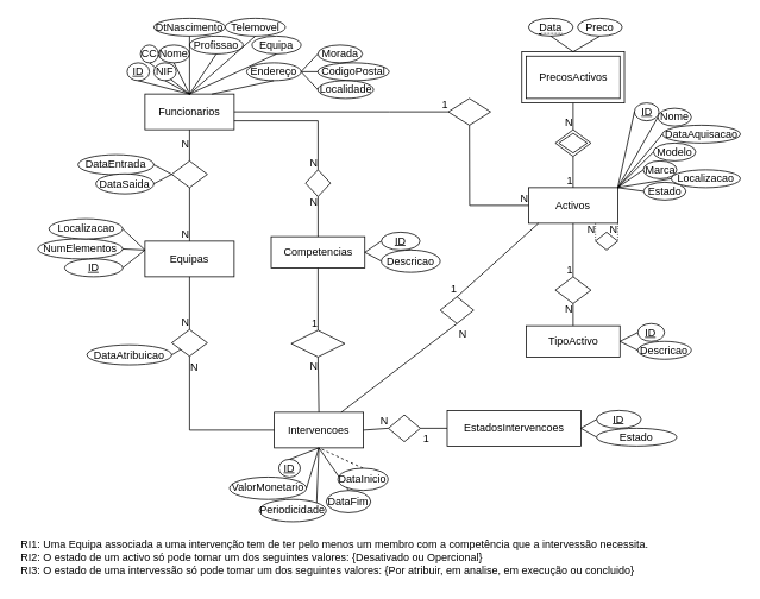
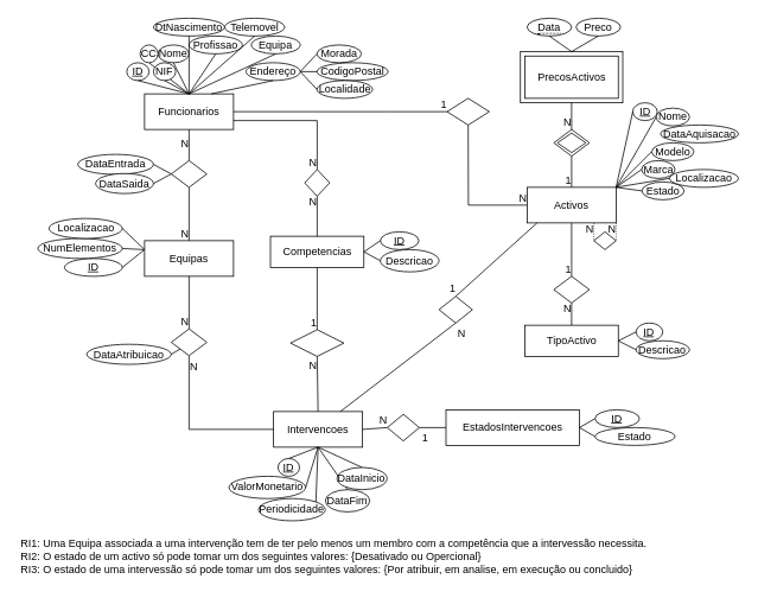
- <mxCell id="61" value="" style="endArrow=none;html=1;rounded=0;exitX=0;exitY=0.5;exitDx=0;exitDy=0;entryX=1;entryY=0;entryDx=0;entryDy=0;" parent="1" source="56" target="6" edge="1"><mxGeometry relative="1" as="geometry"><mxPoint x="752.04" y="175" as="sourcePoint" /><mxPoint x="702" y="240" as="targetPoint" /></mxGeometry></mxCell>
- <mxCell id="105" value="" style="endArrow=none;html=1;rounded=0;exitX=0.5;exitY=0;exitDx=0;exitDy=0;entryX=0.5;entryY=1;entryDx=0;entryDy=0;dashed=1;" parent="1" source="104" target="14" edge="1"><mxGeometry relative="1" as="geometry"><mxPoint x="803.945" y="280" as="sourcePoint" /><mxPoint x="675.82" y="365" as="targetPoint" /></mxGeometry></mxCell>
+ <mxCell id="105" value="" style="endArrow=none;html=1;rounded=0;exitX=0.5;exitY=0;exitDx=0;exitDy=0;entryX=0.5;entryY=1;entryDx=0;entryDy=0;" parent="1" source="104" target="14" edge="1"><mxGeometry relative="1" as="geometry"><mxPoint x="803.945" y="280" as="sourcePoint" /><mxPoint x="675.82" y="365" as="targetPoint" /></mxGeometry></mxCell>
